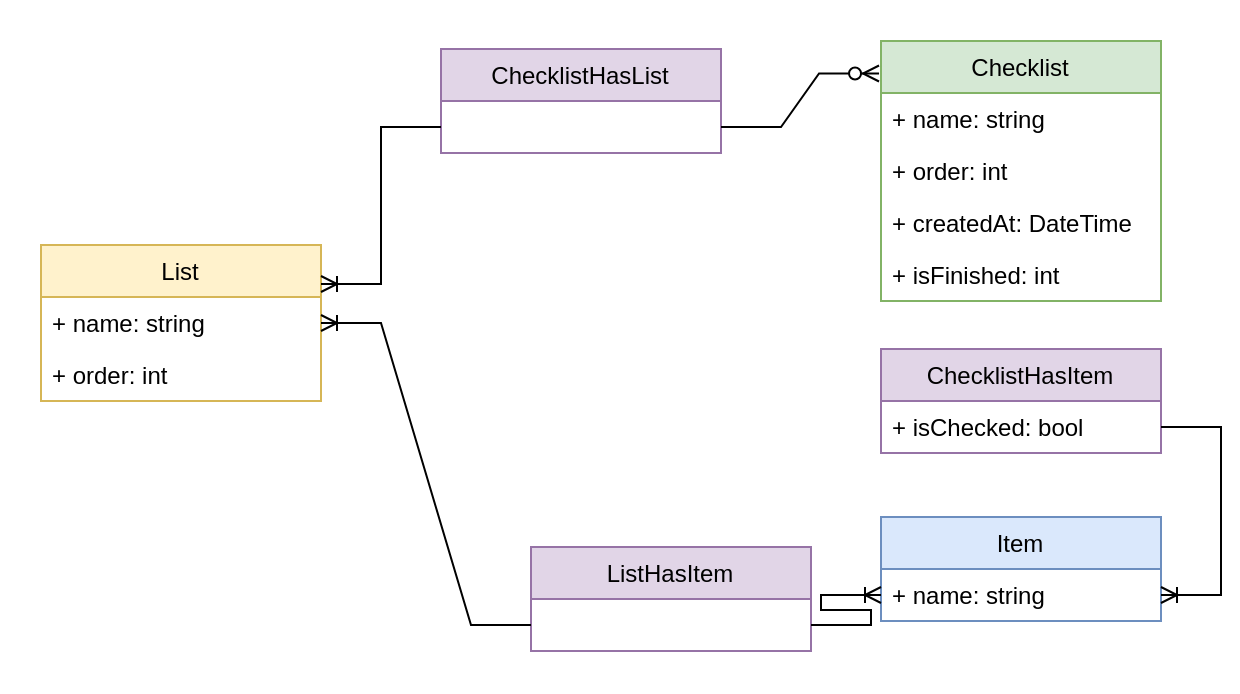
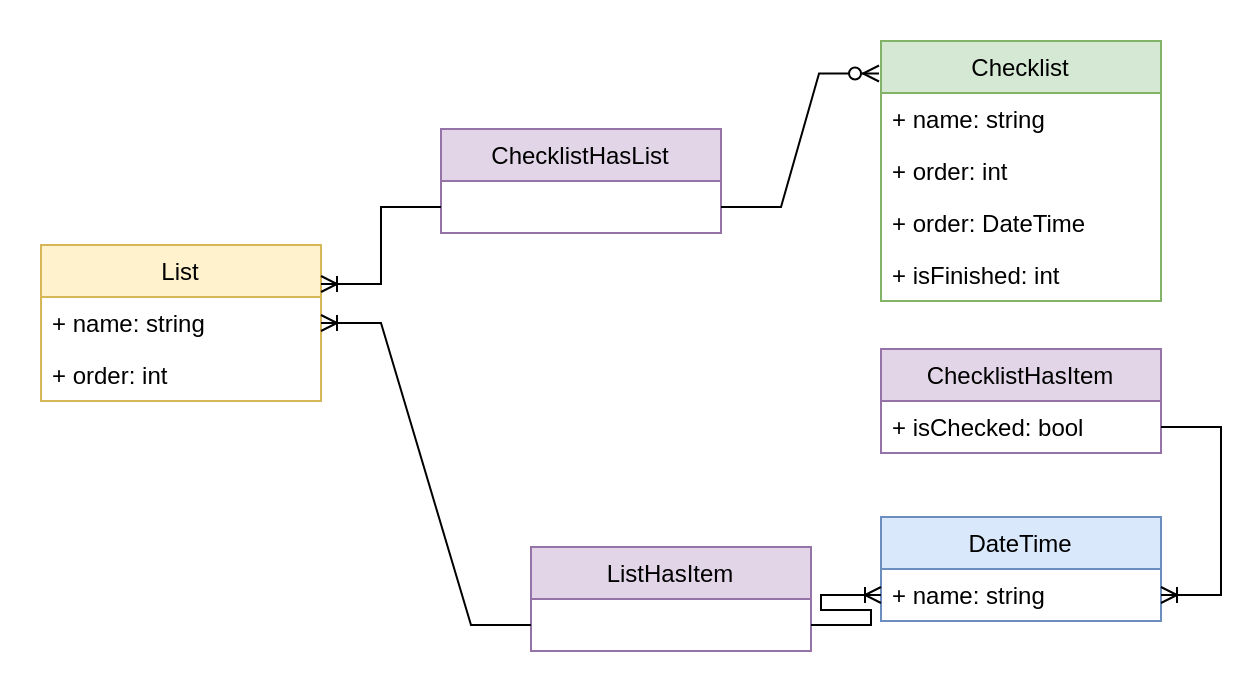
- <mxCell id="18" value="ChecklistHasList" style="swimlane;fontStyle=0;childLayout=stackLayout;horizontal=1;startSize=26;fillColor=#e1d5e7;horizontalStack=0;resizeParent=1;resizeParentMax=0;resizeLast=0;collapsible=1;marginBottom=0;strokeColor=#9673a6;" vertex="1" parent="1"><mxGeometry x="220" y="24" width="140" height="52" as="geometry" /></mxCell>
+ <mxCell id="18" value="ChecklistHasList" style="swimlane;fontStyle=0;childLayout=stackLayout;horizontal=1;startSize=26;fillColor=#e1d5e7;horizontalStack=0;resizeParent=1;resizeParentMax=0;resizeLast=0;collapsible=1;marginBottom=0;strokeColor=#9673a6;" vertex="1" parent="1"><mxGeometry x="220" y="64" width="140" height="52" as="geometry" /></mxCell>
- <mxCell id="8" value="+ createdAt: DateTime" style="text;strokeColor=none;fillColor=none;align=left;verticalAlign=top;spacingLeft=4;spacingRight=4;overflow=hidden;rotatable=0;points=[[0,0.5],[1,0.5]];portConstraint=eastwest;" vertex="1" parent="5"><mxGeometry y="78" width="140" height="26" as="geometry" /></mxCell>
+ <mxCell id="8" value="+ order: DateTime" style="text;strokeColor=none;fillColor=none;align=left;verticalAlign=top;spacingLeft=4;spacingRight=4;overflow=hidden;rotatable=0;points=[[0,0.5],[1,0.5]];portConstraint=eastwest;" vertex="1" parent="5"><mxGeometry y="78" width="140" height="26" as="geometry" /></mxCell>
- <mxCell id="10" value="Item" style="swimlane;fontStyle=0;childLayout=stackLayout;horizontal=1;startSize=26;fillColor=#dae8fc;horizontalStack=0;resizeParent=1;resizeParentMax=0;resizeLast=0;collapsible=1;marginBottom=0;strokeColor=#6c8ebf;" vertex="1" parent="1"><mxGeometry x="440" y="258" width="140" height="52" as="geometry" /></mxCell>
+ <mxCell id="10" value="DateTime" style="swimlane;fontStyle=0;childLayout=stackLayout;horizontal=1;startSize=26;fillColor=#dae8fc;horizontalStack=0;resizeParent=1;resizeParentMax=0;resizeLast=0;collapsible=1;marginBottom=0;strokeColor=#6c8ebf;" vertex="1" parent="1"><mxGeometry x="440" y="258" width="140" height="52" as="geometry" /></mxCell>
